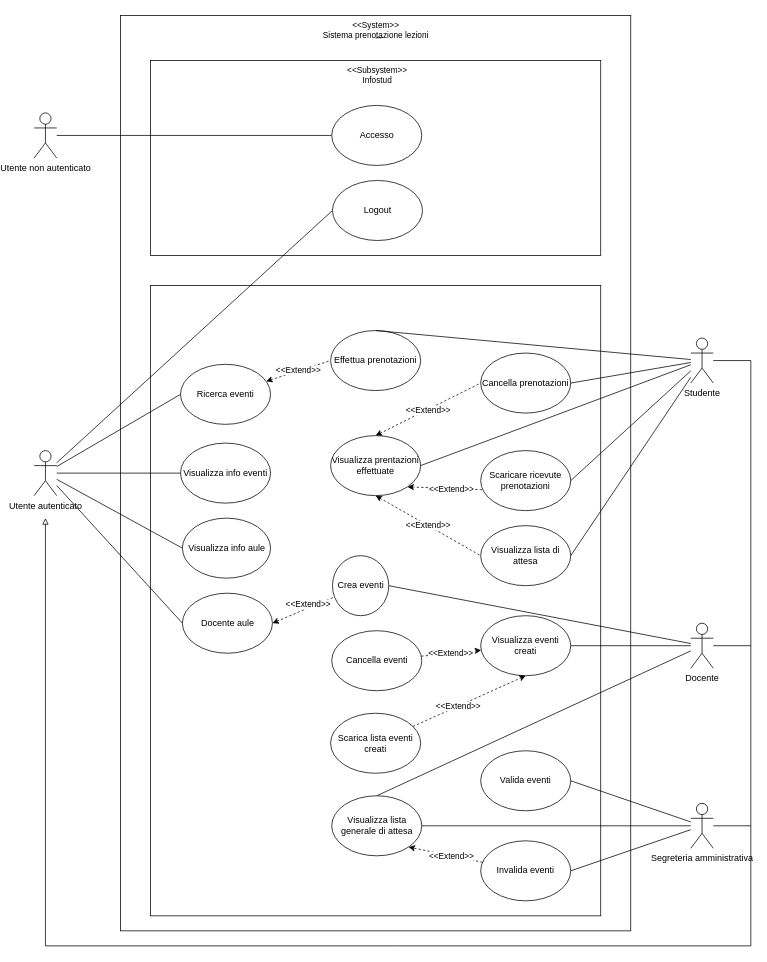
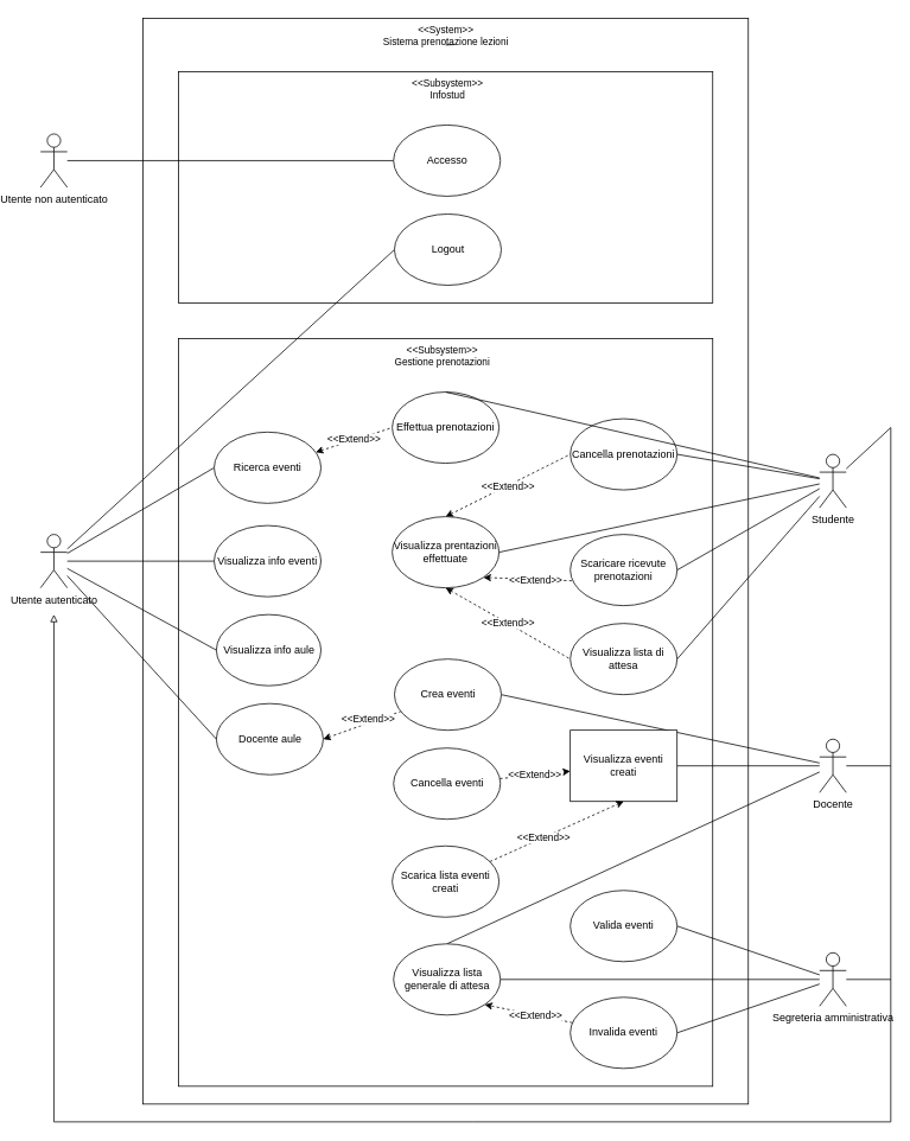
+ <mxCell id="66" value="&amp;lt;&amp;lt;Subsystem&amp;gt;&amp;gt;&lt;br&gt;Gestione prenotazioni" style="text;html=1;strokeColor=none;fillColor=none;align=center;verticalAlign=middle;whiteSpace=wrap;rounded=0;fontSize=11;" parent="1" vertex="1"><mxGeometry x="395" y="390" width="152.5" height="20" as="geometry" /></mxCell>
- <mxCell id="42" value="Studente" style="shape=umlActor;verticalLabelPosition=bottom;verticalAlign=top;html=1;outlineConnect=0;" parent="1" vertex="1"><mxGeometry x="895" y="450" width="30" height="60" as="geometry" /></mxCell>
+ <mxCell id="42" value="Studente" style="shape=umlActor;verticalLabelPosition=bottom;verticalAlign=top;html=1;outlineConnect=0;" parent="1" vertex="1"><mxGeometry x="895" y="510" width="30" height="60" as="geometry" /></mxCell>
- <mxCell id="51" value="Crea eventi" style="ellipse;whiteSpace=wrap;html=1;" parent="1" vertex="1"><mxGeometry x="417.5" y="740" width="75" height="80" as="geometry" /></mxCell>
+ <mxCell id="51" value="Crea eventi" style="ellipse;whiteSpace=wrap;html=1;" parent="1" vertex="1"><mxGeometry x="417.5" y="740" width="120" height="80" as="geometry" /></mxCell>
- <mxCell id="53" value="Visualizza eventi creati" style="ellipse;whiteSpace=wrap;html=1;" parent="1" vertex="1"><mxGeometry x="615" y="820" width="120" height="80" as="geometry" /></mxCell>
+ <mxCell id="53" value="Visualizza eventi creati" style="whiteSpace=wrap;html=1;rounded=0;" parent="1" vertex="1"><mxGeometry x="615" y="820" width="120" height="80" as="geometry" /></mxCell>
